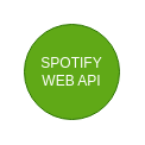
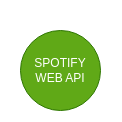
- <mxCell id="2" value="SPOTIFY WEB API" style="ellipse;whiteSpace=wrap;html=1;aspect=fixed;fillColor=#60a917;fontColor=#ffffff;strokeColor=#2D7600;" vertex="1" parent="1"><mxGeometry x="20" y="20" width="80" height="80" as="geometry" /></mxCell>
+ <mxCell id="2" value="SPOTIFY WEB API" style="ellipse;whiteSpace=wrap;html=1;aspect=fixed;fillColor=#60a917;fontColor=#ffffff;strokeColor=#2D7600;" vertex="1" parent="1"><mxGeometry x="20" y="30" width="80" height="80" as="geometry" /></mxCell>
